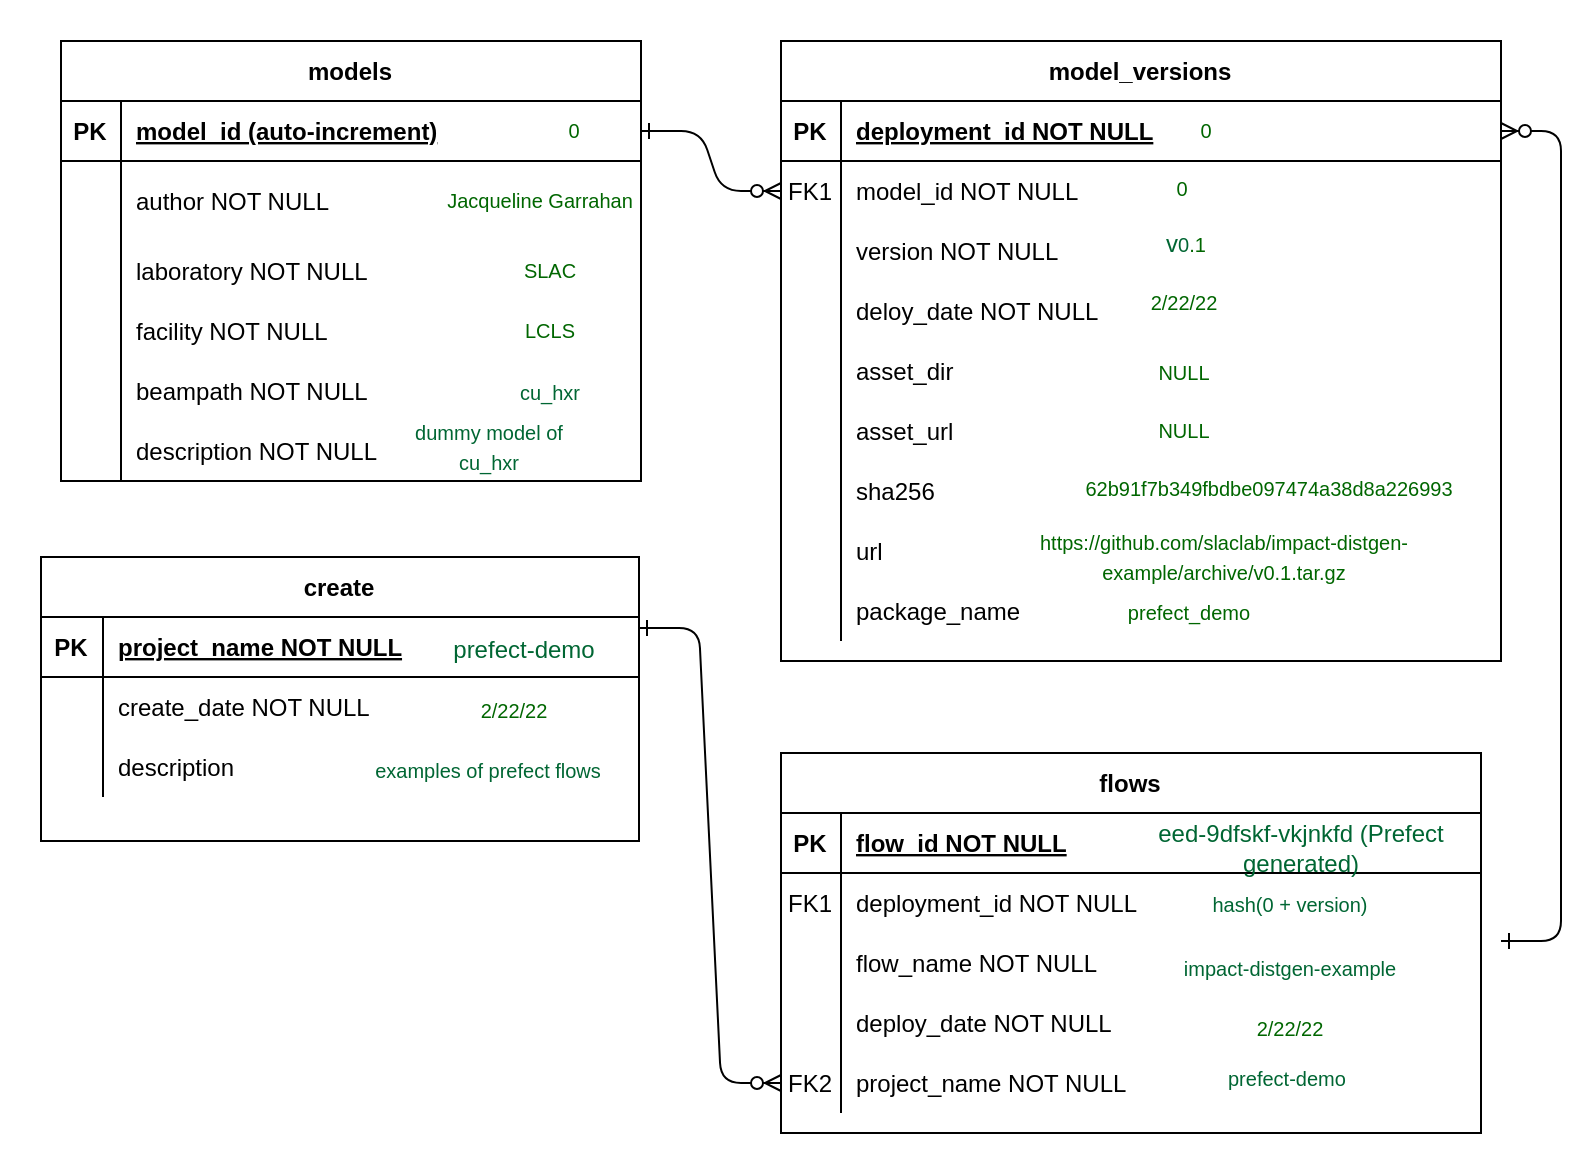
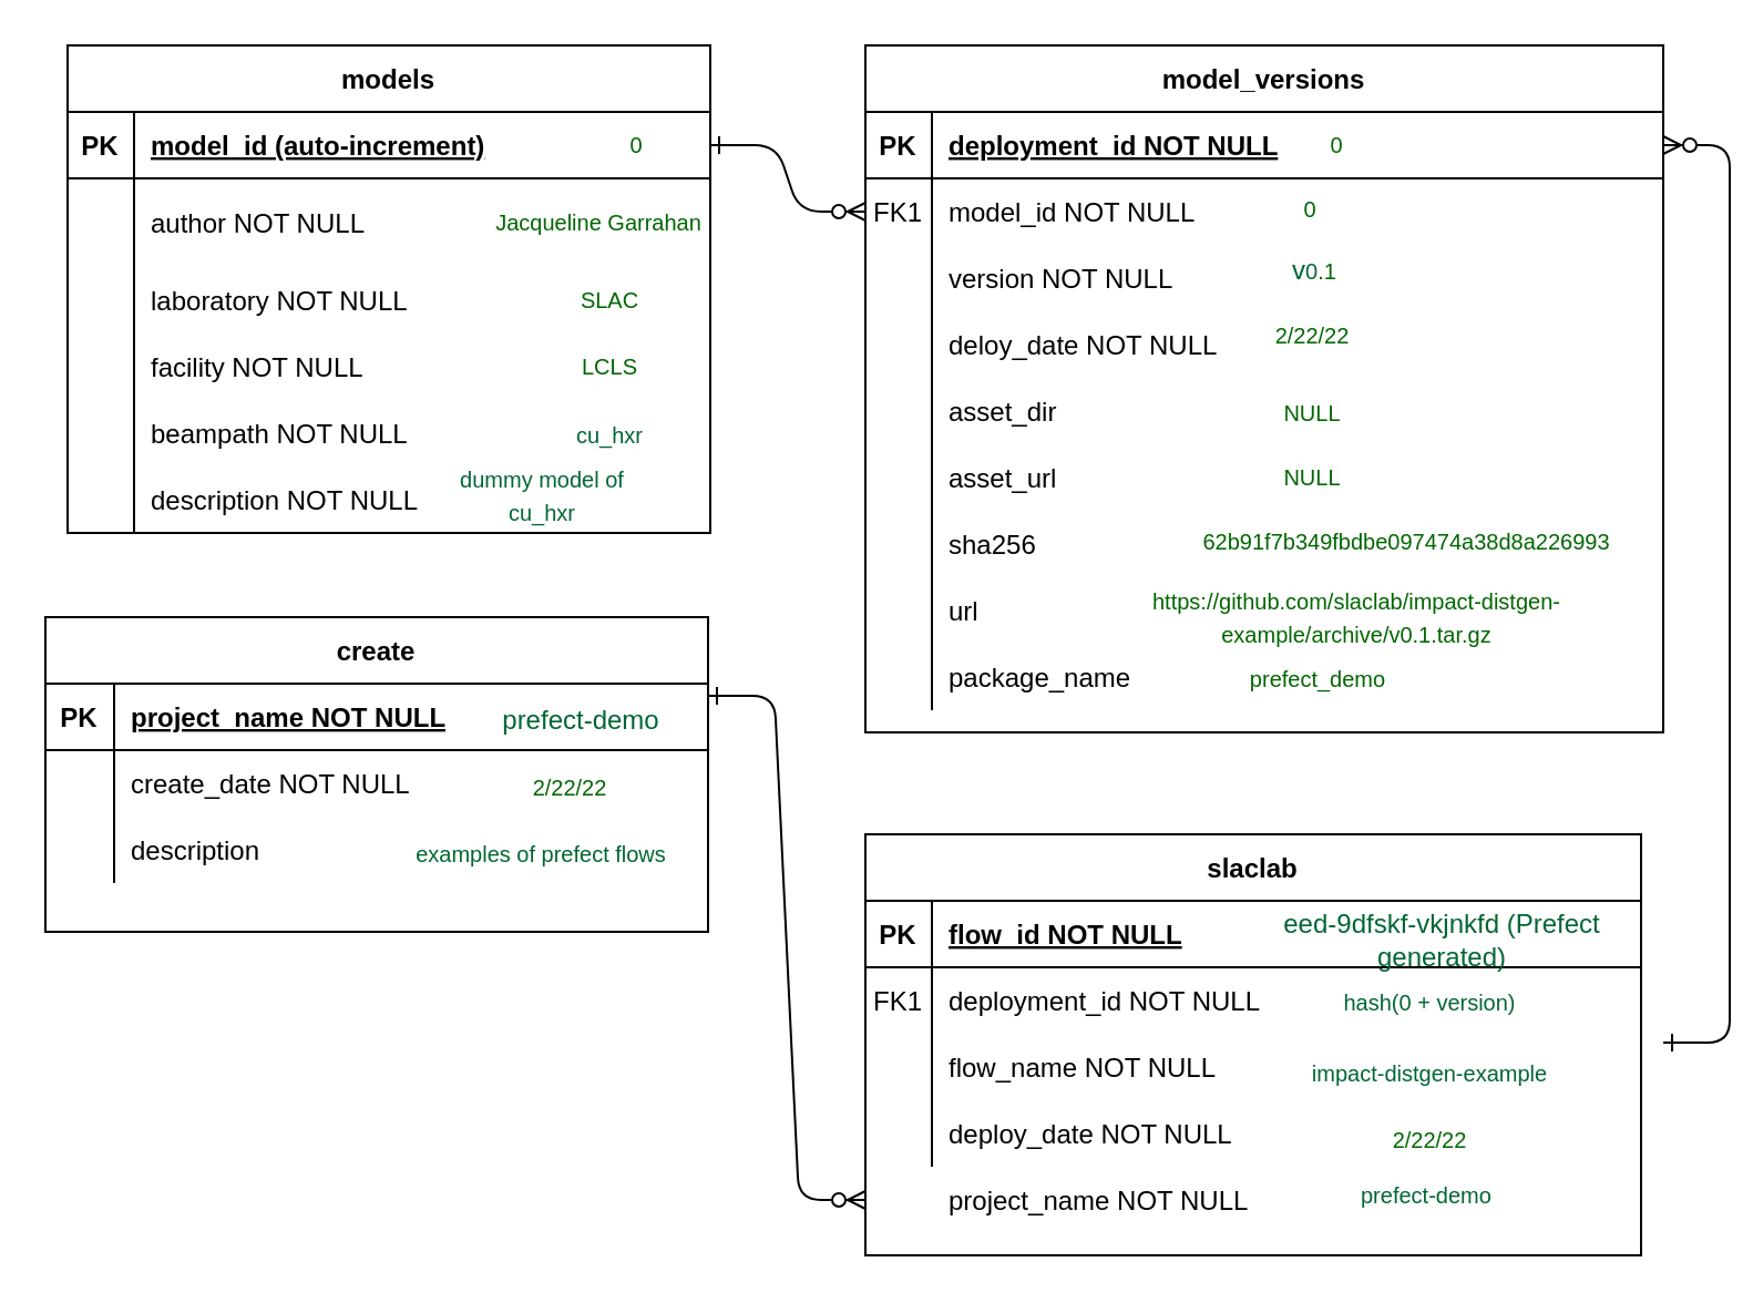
- <mxCell id="2" value="flows" style="shape=table;startSize=30;container=1;collapsible=1;childLayout=tableLayout;fixedRows=1;rowLines=0;fontStyle=1;align=center;resizeLast=1;" parent="1" vertex="1"><mxGeometry x="390" y="376" width="350" height="190" as="geometry" /></mxCell>
+ <mxCell id="2" value="slaclab" style="shape=table;startSize=30;container=1;collapsible=1;childLayout=tableLayout;fixedRows=1;rowLines=0;fontStyle=1;align=center;resizeLast=1;" parent="1" vertex="1"><mxGeometry x="390" y="376" width="350" height="190" as="geometry" /></mxCell>
- <mxCell id="16" value="FK2" style="shape=partialRectangle;overflow=hidden;connectable=0;fillColor=none;top=0;left=0;bottom=0;right=0;" parent="15" vertex="1"><mxGeometry width="30" height="30" as="geometry"><mxRectangle width="30" height="30" as="alternateBounds" /></mxGeometry></mxCell>
